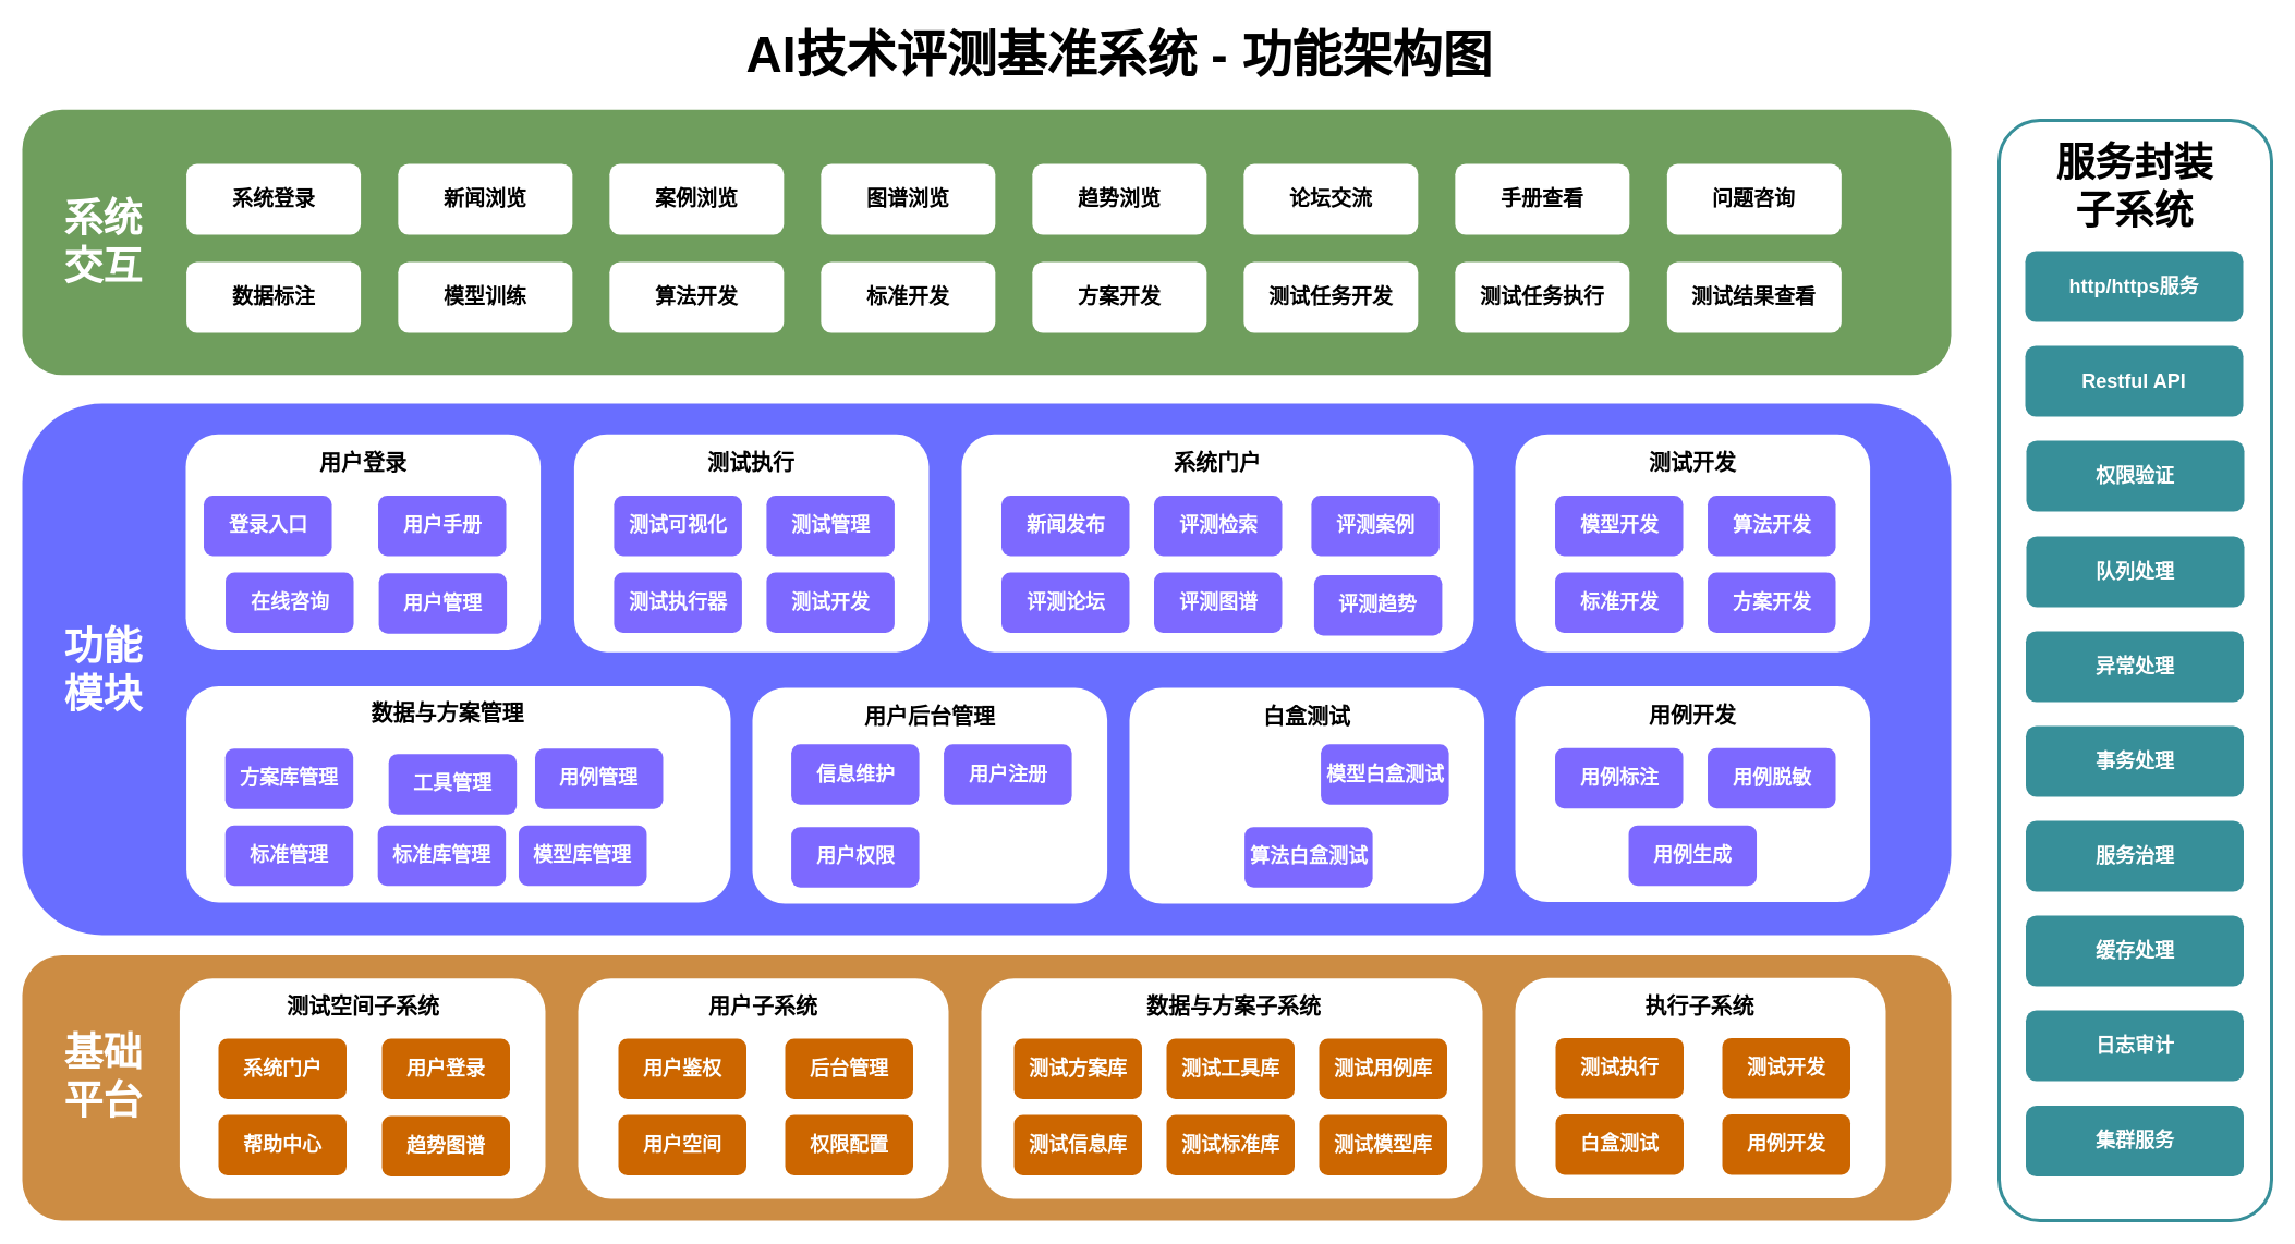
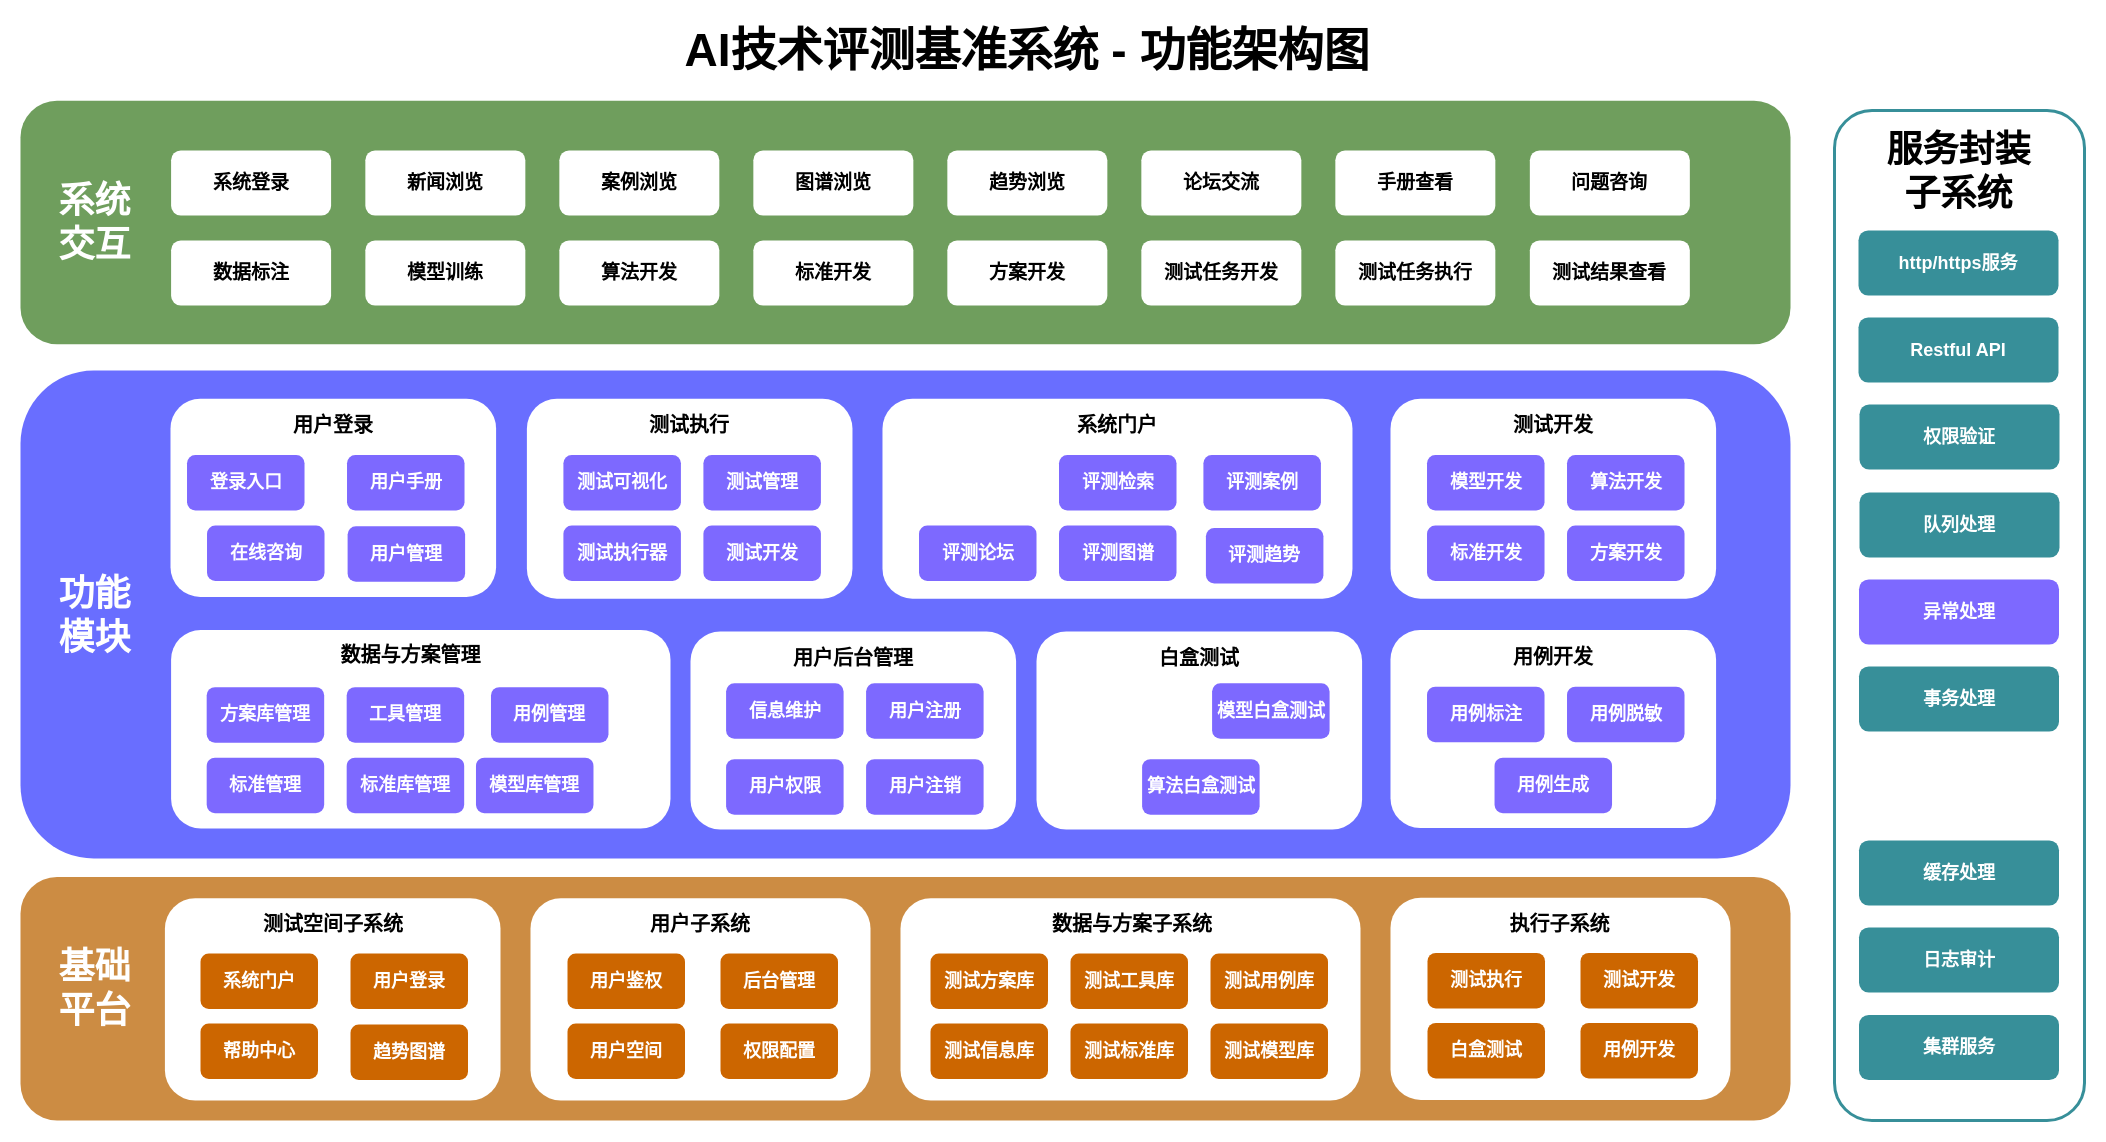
- <mxCell id="96" value="新闻发布" style="rounded=1;whiteSpace=wrap;html=1;fontSize=18;strokeColor=none;fontStyle=1;fontColor=#FFFFFF;fillColor=#7D69FF;" parent="1" vertex="1"><mxGeometry x="918.5" y="454.51" width="117.5" height="55.5" as="geometry" /></mxCell>
- <mxCell id="56" value="异常处理" style="rounded=1;whiteSpace=wrap;html=1;glass=0;fontSize=18;fontStyle=1;strokeColor=none;fontColor=#FFFFFF;fillColor=#378F99;" parent="1" vertex="1"><mxGeometry x="1858.5" y="579" width="200" height="65" as="geometry" /></mxCell>
+ <mxCell id="56" value="异常处理" style="rounded=1;whiteSpace=wrap;html=1;glass=0;fontSize=18;fontStyle=1;strokeColor=none;fontColor=#FFFFFF;fillColor=#7d69ff;" parent="1" vertex="1"><mxGeometry x="1858.5" y="579" width="200" height="65" as="geometry" /></mxCell>
- <mxCell id="36" value="工具管理" style="rounded=1;whiteSpace=wrap;html=1;fontSize=18;strokeColor=none;fontStyle=1;fontColor=#FFFFFF;fillColor=#7D69FF;" parent="1" vertex="1"><mxGeometry x="356.18" y="691.63" width="117.5" height="55.5" as="geometry" /></mxCell>
+ <mxCell id="36" value="工具管理" style="rounded=1;whiteSpace=wrap;html=1;fontSize=18;strokeColor=none;fontStyle=1;fontColor=#FFFFFF;fillColor=#7D69FF;" parent="1" vertex="1"><mxGeometry x="346.18" y="686.63" width="117.5" height="55.5" as="geometry" /></mxCell>
- <mxCell id="58" value="服务治理" style="rounded=1;whiteSpace=wrap;html=1;glass=0;fontSize=18;fontStyle=1;strokeColor=none;fontColor=#FFFFFF;fillColor=#378F99;" parent="1" vertex="1"><mxGeometry x="1858.5" y="753" width="200" height="65" as="geometry" /></mxCell>
+ <mxCell id="70" value="用户注销" style="rounded=1;whiteSpace=wrap;html=1;fontSize=18;strokeColor=none;fontStyle=1;fontColor=#FFFFFF;fillColor=#7D69FF;" parent="64" vertex="1"><mxGeometry x="175.59" y="127.75" width="117.5" height="55.5" as="geometry" /></mxCell>
